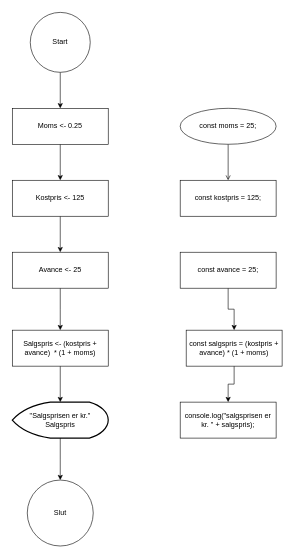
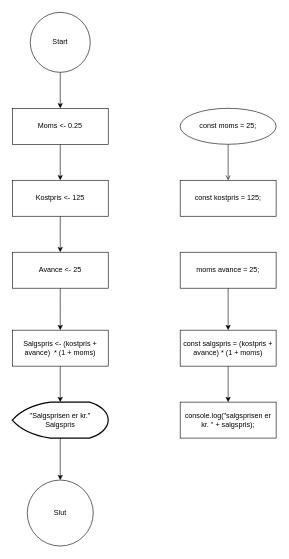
- <mxCell id="19" value="const avance = 25;" style="rounded=0;whiteSpace=wrap;html=1;" vertex="1" parent="1"><mxGeometry x="300" y="420" width="160" height="60" as="geometry" /></mxCell>
+ <mxCell id="19" value="moms avance = 25;" style="rounded=0;whiteSpace=wrap;html=1;" vertex="1" parent="1"><mxGeometry x="300" y="420" width="160" height="60" as="geometry" /></mxCell>
- <mxCell id="21" value="const salgspris = (kostpris + avance) * (1 + moms)" style="rounded=0;whiteSpace=wrap;html=1;" vertex="1" parent="1"><mxGeometry x="310" y="550" width="160" height="60" as="geometry" /></mxCell>
+ <mxCell id="21" value="const salgspris = (kostpris + avance) * (1 + moms)" style="rounded=0;whiteSpace=wrap;html=1;" vertex="1" parent="1"><mxGeometry x="300" y="550" width="160" height="60" as="geometry" /></mxCell>
